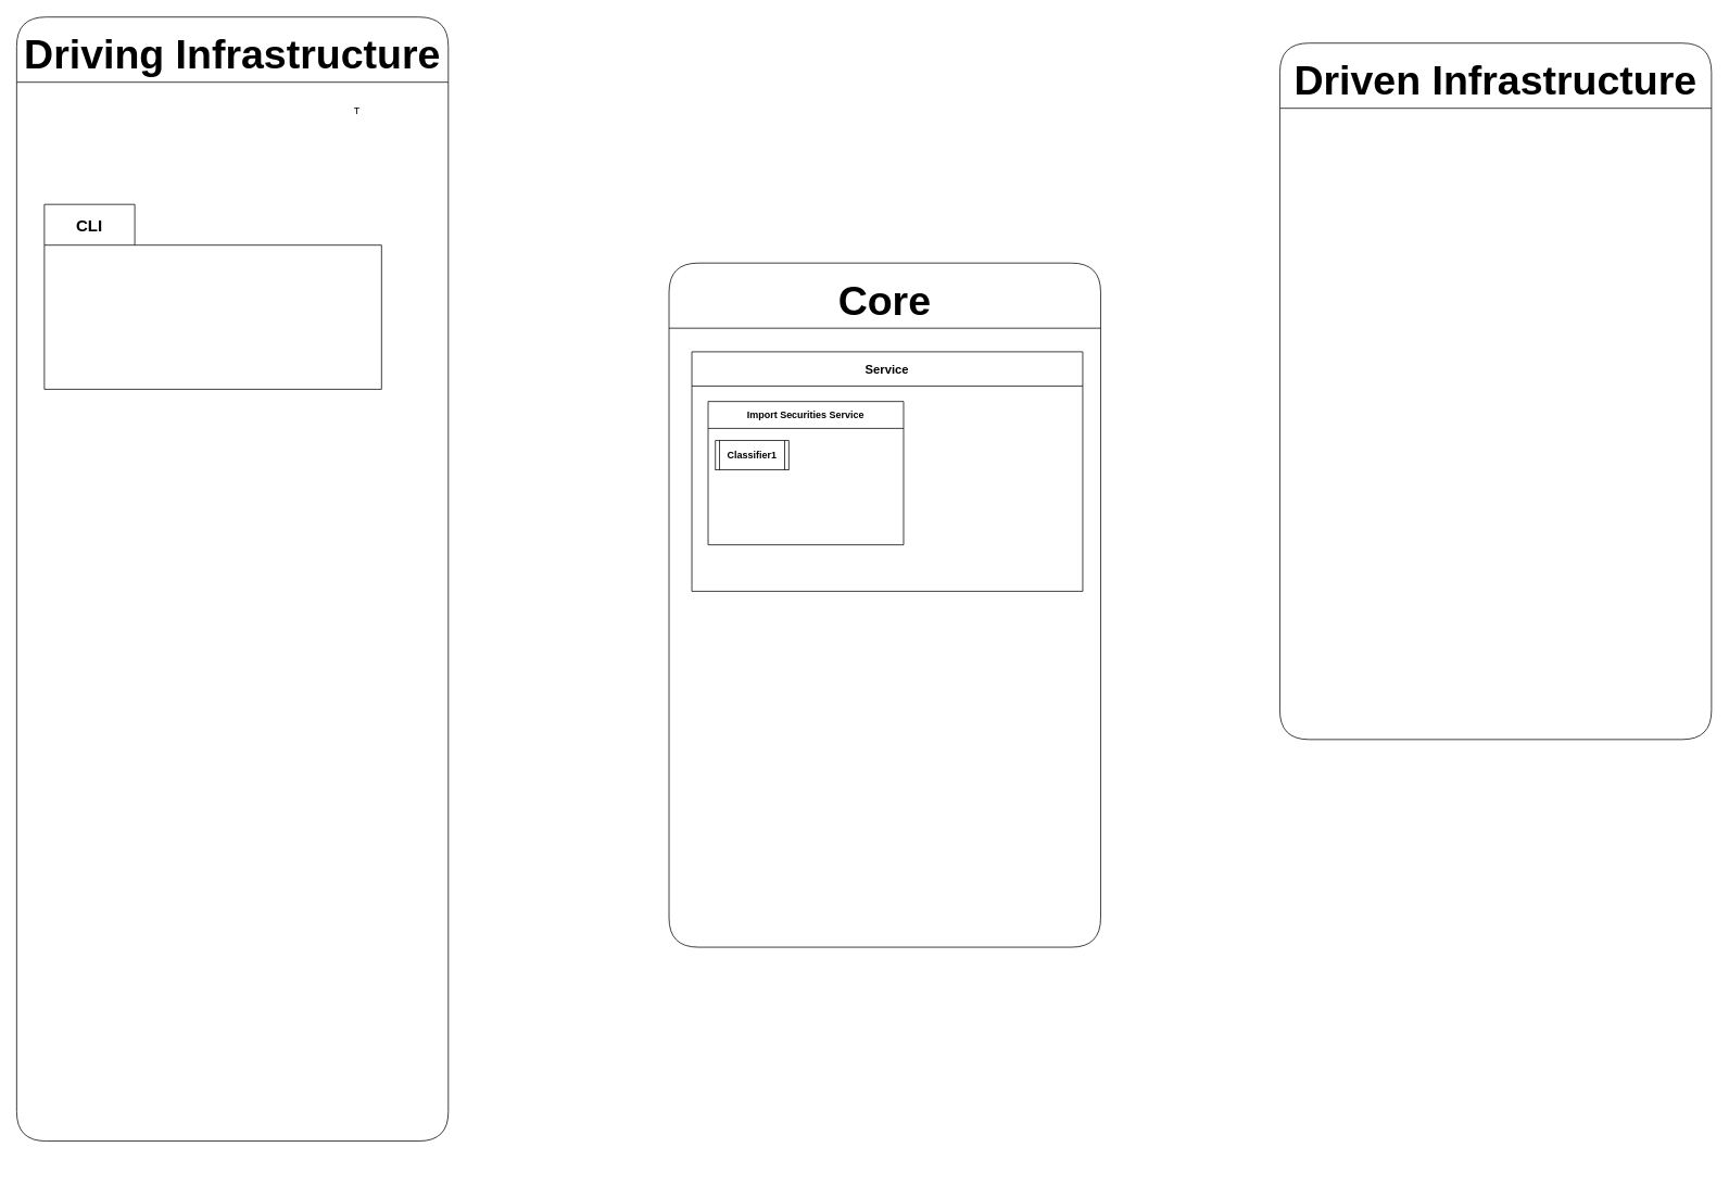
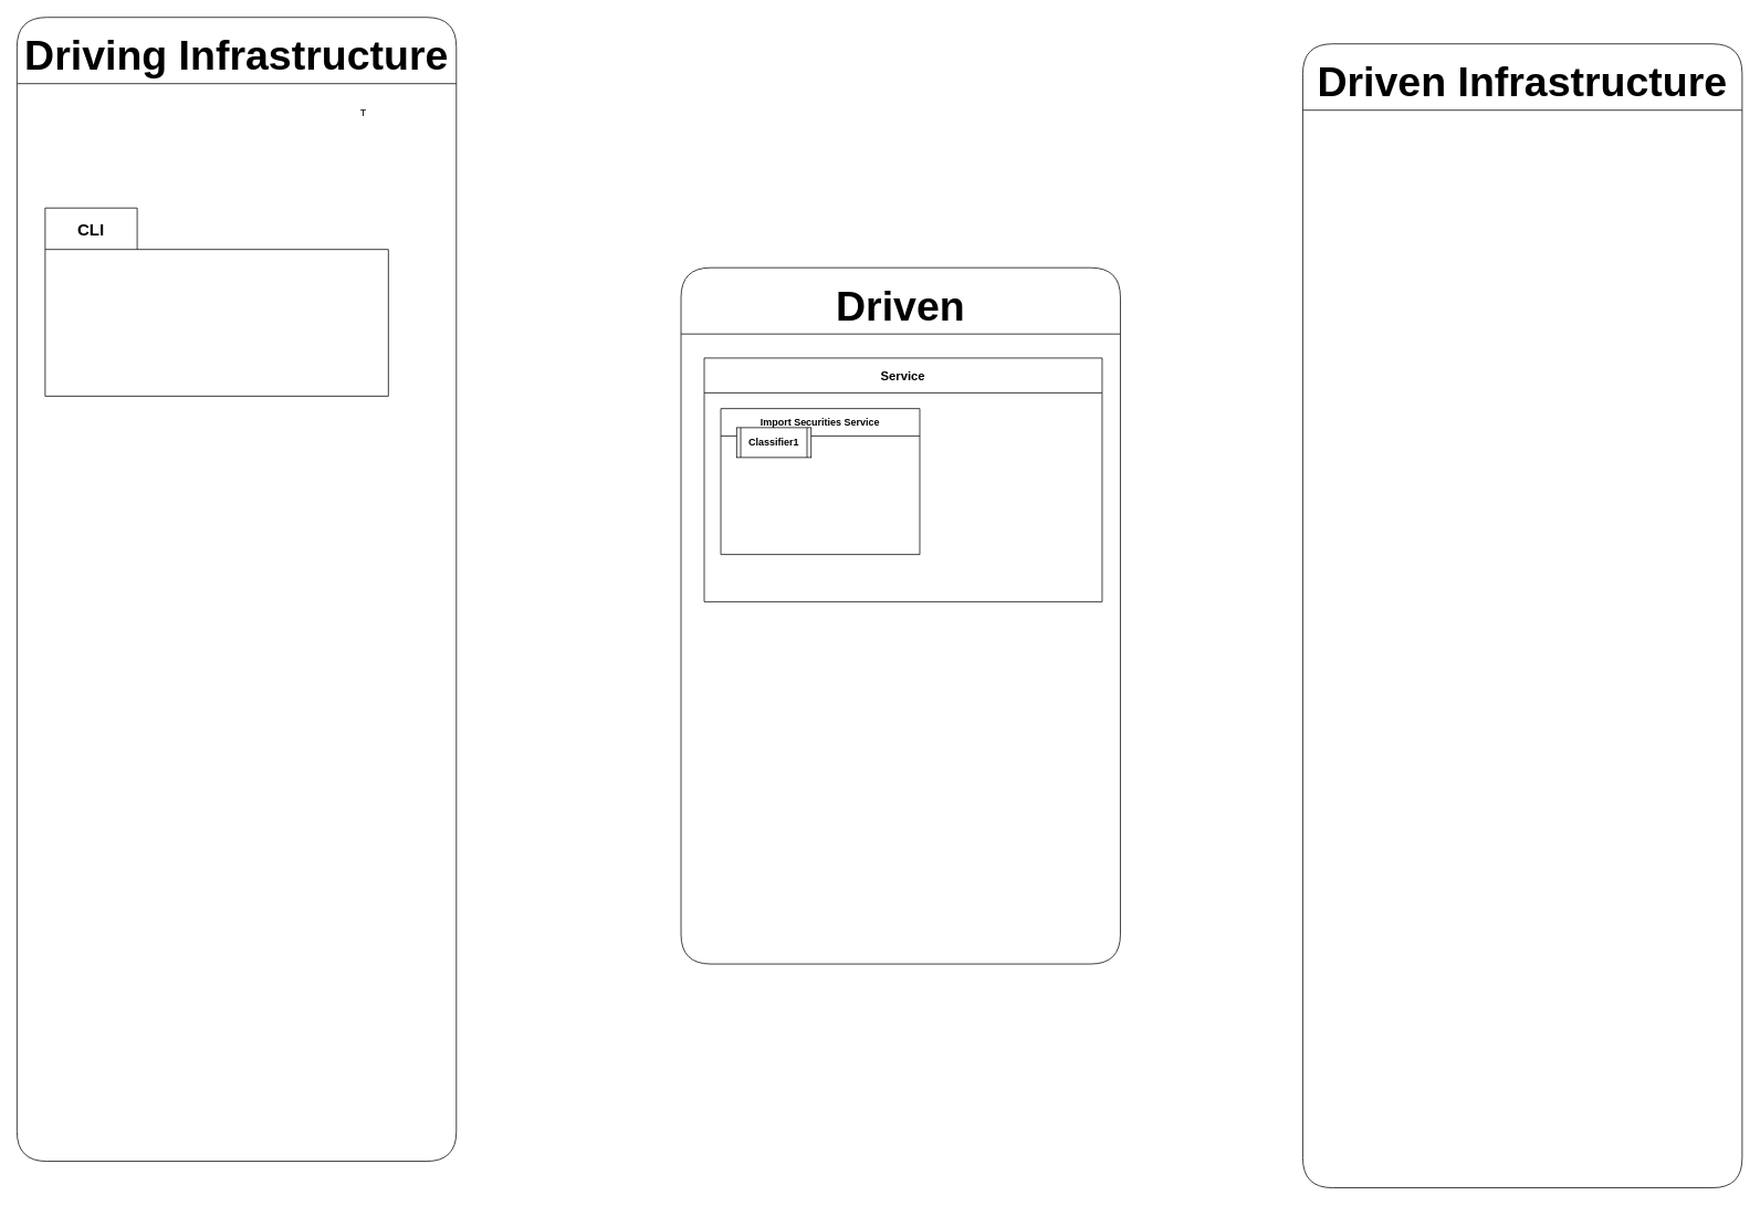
- <mxCell id="6" value="Core" style="swimlane;startSize=80;fontSize=50;perimeterSpacing=1;rounded=1;shadow=0;" parent="1" vertex="1"><mxGeometry x="821" y="322" width="530" height="840" as="geometry" /></mxCell>
+ <mxCell id="6" value="Driven" style="swimlane;startSize=80;fontSize=50;perimeterSpacing=1;rounded=1;shadow=0;" parent="1" vertex="1"><mxGeometry x="821" y="322" width="530" height="840" as="geometry" /></mxCell>
- <mxCell id="5" value="Driven Infrastructure" style="swimlane;startSize=80;fontSize=50;perimeterSpacing=1;rounded=1;shadow=0;" parent="1" vertex="1"><mxGeometry x="1571" y="52" width="530" height="855" as="geometry" /></mxCell>
+ <mxCell id="5" value="Driven Infrastructure" style="swimlane;startSize=80;fontSize=50;perimeterSpacing=1;rounded=1;shadow=0;" parent="1" vertex="1"><mxGeometry x="1571" y="52" width="530" height="1380" as="geometry" /></mxCell>
- <mxCell id="9" value="Classifier1" style="shape=process2;fixedSize=1;size=5;fontStyle=1;html=1;whiteSpace=wrap;" vertex="1" parent="8"><mxGeometry x="9" y="48" width="90" height="36" as="geometry" /></mxCell>
+ <mxCell id="9" value="Classifier1" style="shape=process2;fixedSize=1;size=5;fontStyle=1;html=1;whiteSpace=wrap;" vertex="1" parent="8"><mxGeometry x="19" y="23" width="90" height="36" as="geometry" /></mxCell>
